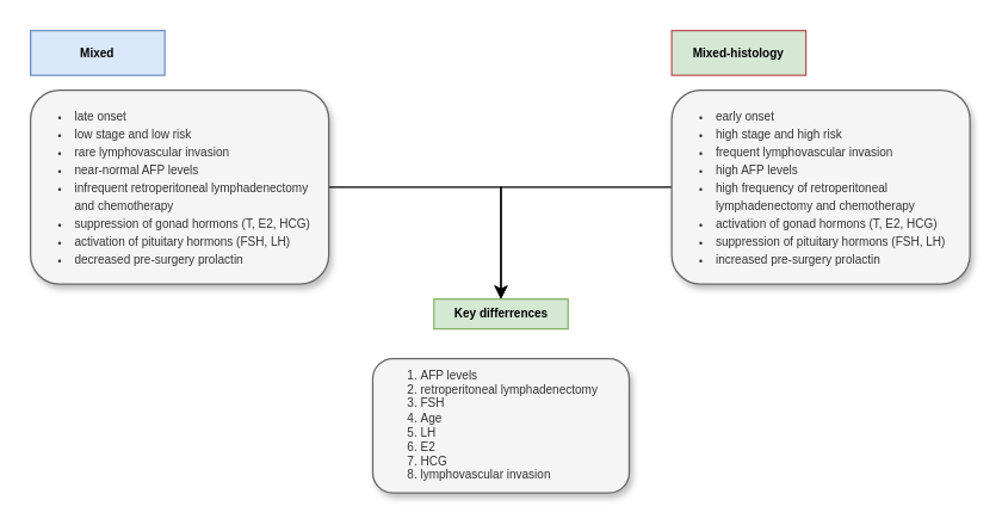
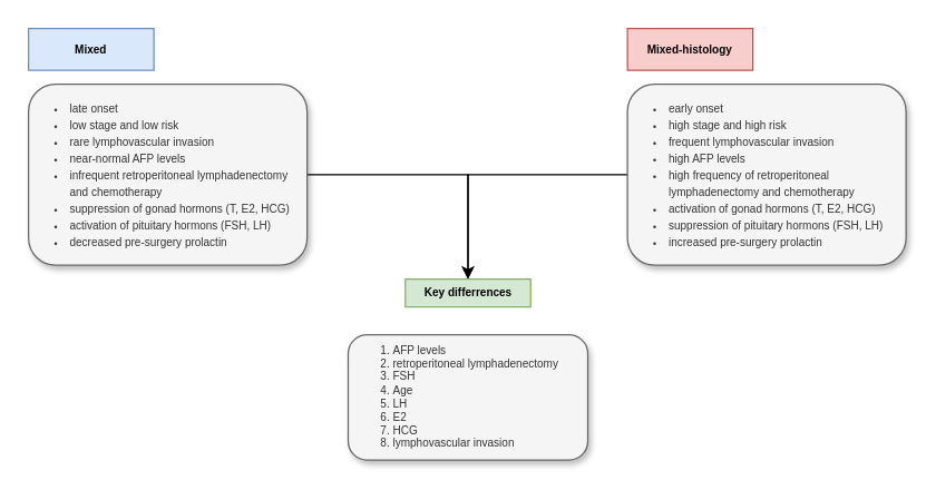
- <mxCell id="3" value="Mixed-histology" style="rounded=0;whiteSpace=wrap;html=1;fontSize=8;fontStyle=1;fillColor=#d5e8d4;strokeColor=#b85450;" parent="1" vertex="1"><mxGeometry x="450" y="20" width="90" height="30" as="geometry" /></mxCell>
+ <mxCell id="3" value="Mixed-histology" style="rounded=0;whiteSpace=wrap;html=1;fontSize=8;fontStyle=1;fillColor=#f8cecc;strokeColor=#b85450;" parent="1" vertex="1"><mxGeometry x="450" y="20" width="90" height="30" as="geometry" /></mxCell>
